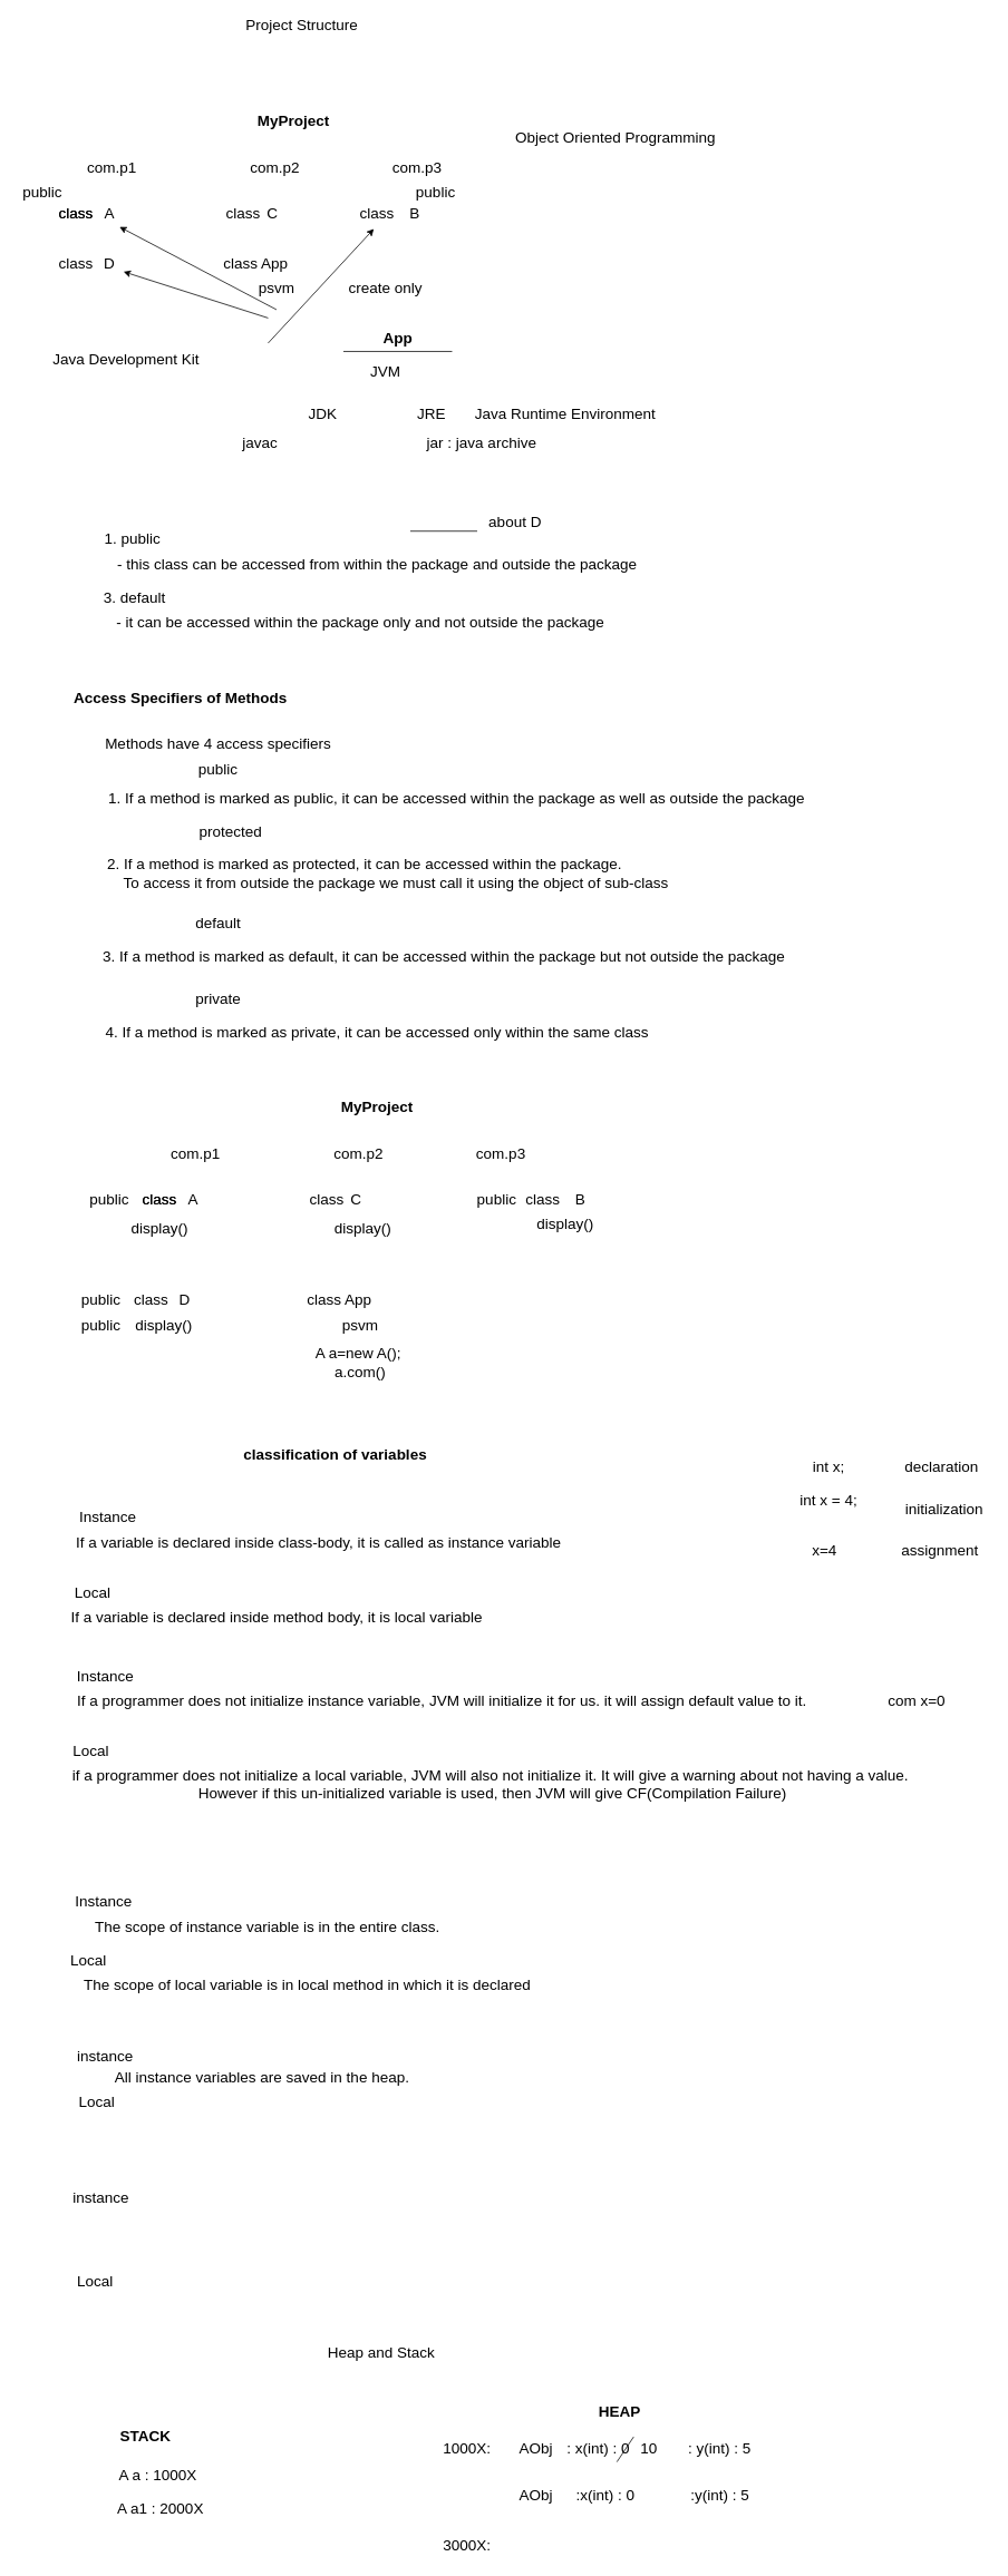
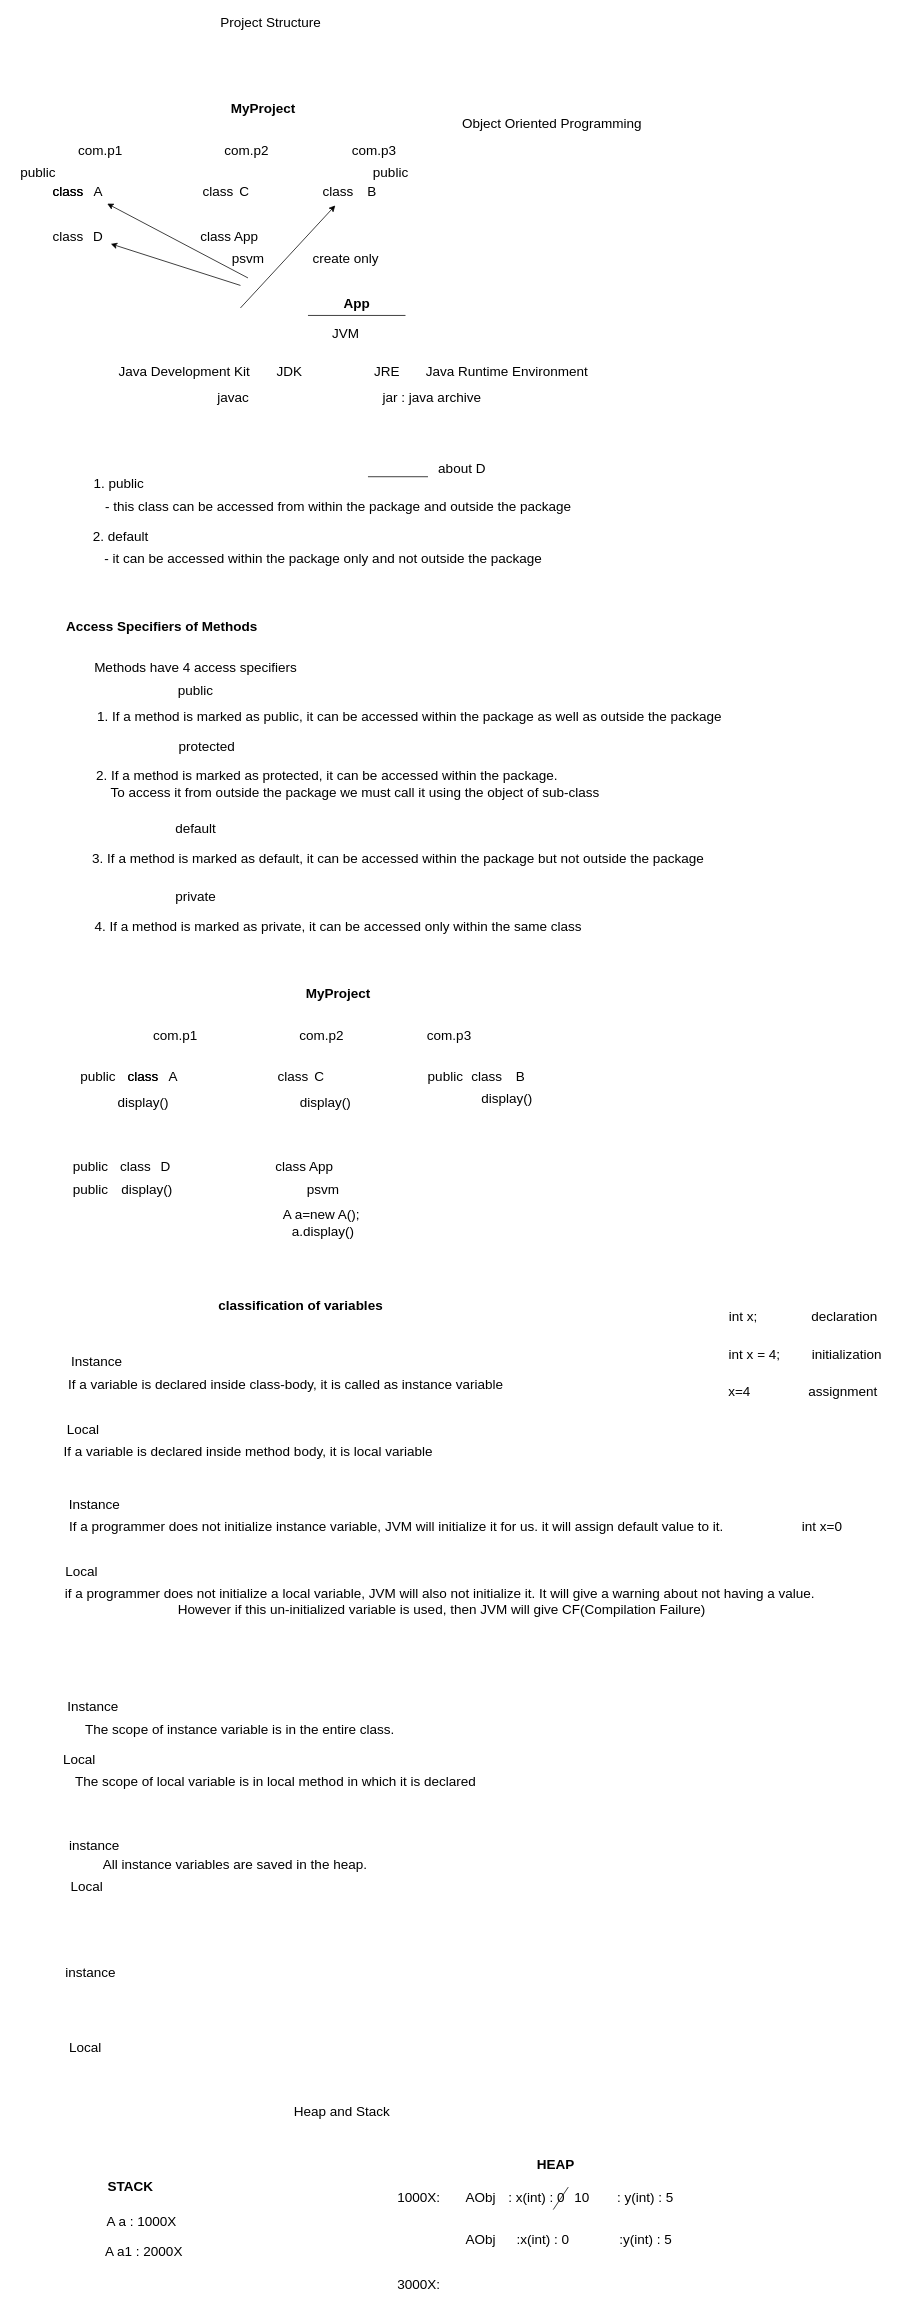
- <mxCell id="18" value="Java Development Kit" style="text;html=1;align=center;verticalAlign=middle;resizable=0;points=[];autosize=1;strokeColor=none;fillColor=none;fontSize=18;" vertex="1" parent="1"><mxGeometry x="55" y="415" width="190" height="30" as="geometry" /></mxCell>
+ <mxCell id="18" value="Java Development Kit" style="text;html=1;align=center;verticalAlign=middle;resizable=0;points=[];autosize=1;strokeColor=none;fillColor=none;fontSize=18;" vertex="1" parent="1"><mxGeometry x="150" y="480" width="190" height="30" as="geometry" /></mxCell>
- <mxCell id="32" value="3. default" style="text;html=1;align=center;verticalAlign=middle;resizable=0;points=[];autosize=1;strokeColor=none;fillColor=none;fontSize=18;" vertex="1" parent="1"><mxGeometry x="115" y="700" width="90" height="30" as="geometry" /></mxCell>
+ <mxCell id="32" value="2. default" style="text;html=1;align=center;verticalAlign=middle;resizable=0;points=[];autosize=1;strokeColor=none;fillColor=none;fontSize=18;" vertex="1" parent="1"><mxGeometry x="115" y="700" width="90" height="30" as="geometry" /></mxCell>
- <mxCell id="72" value="A a=new A();&amp;nbsp;&lt;br&gt;a.com()" style="text;html=1;align=center;verticalAlign=middle;resizable=0;points=[];autosize=1;strokeColor=none;fillColor=none;fontSize=18;" vertex="1" parent="1"><mxGeometry x="370" y="1605" width="120" height="50" as="geometry" /></mxCell>
+ <mxCell id="72" value="A a=new A();&amp;nbsp;&lt;br&gt;a.display()" style="text;html=1;align=center;verticalAlign=middle;resizable=0;points=[];autosize=1;strokeColor=none;fillColor=none;fontSize=18;" vertex="1" parent="1"><mxGeometry x="370" y="1605" width="120" height="50" as="geometry" /></mxCell>
- <mxCell id="81" value="int x = 4;" style="text;html=1;align=center;verticalAlign=middle;resizable=0;points=[];autosize=1;strokeColor=none;fillColor=none;fontSize=18;" vertex="1" parent="1"><mxGeometry x="950" y="1780" width="80" height="30" as="geometry" /></mxCell>
+ <mxCell id="81" value="int x = 4;" style="text;html=1;align=center;verticalAlign=middle;resizable=0;points=[];autosize=1;strokeColor=none;fillColor=none;fontSize=18;" vertex="1" parent="1"><mxGeometry x="965" y="1790" width="80" height="30" as="geometry" /></mxCell>
- <mxCell id="89" value="com x=0" style="text;html=1;align=center;verticalAlign=middle;resizable=0;points=[];autosize=1;strokeColor=none;fillColor=none;fontSize=18;" vertex="1" parent="1"><mxGeometry x="1060" y="2020" width="70" height="30" as="geometry" /></mxCell>
+ <mxCell id="89" value="int x=0" style="text;html=1;align=center;verticalAlign=middle;resizable=0;points=[];autosize=1;strokeColor=none;fillColor=none;fontSize=18;" vertex="1" parent="1"><mxGeometry x="1060" y="2020" width="70" height="30" as="geometry" /></mxCell>
